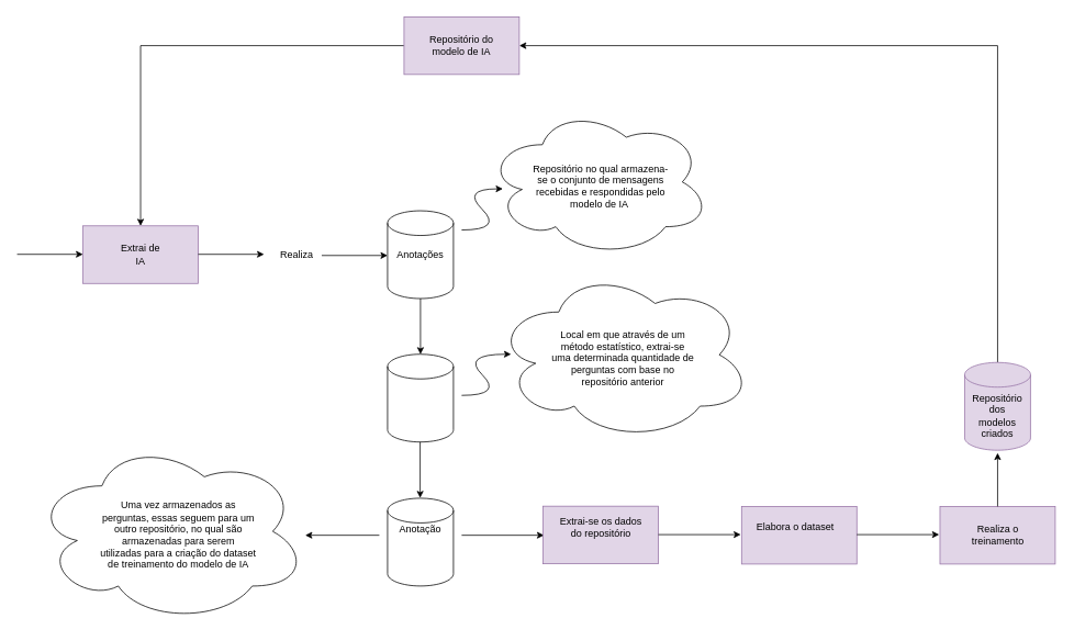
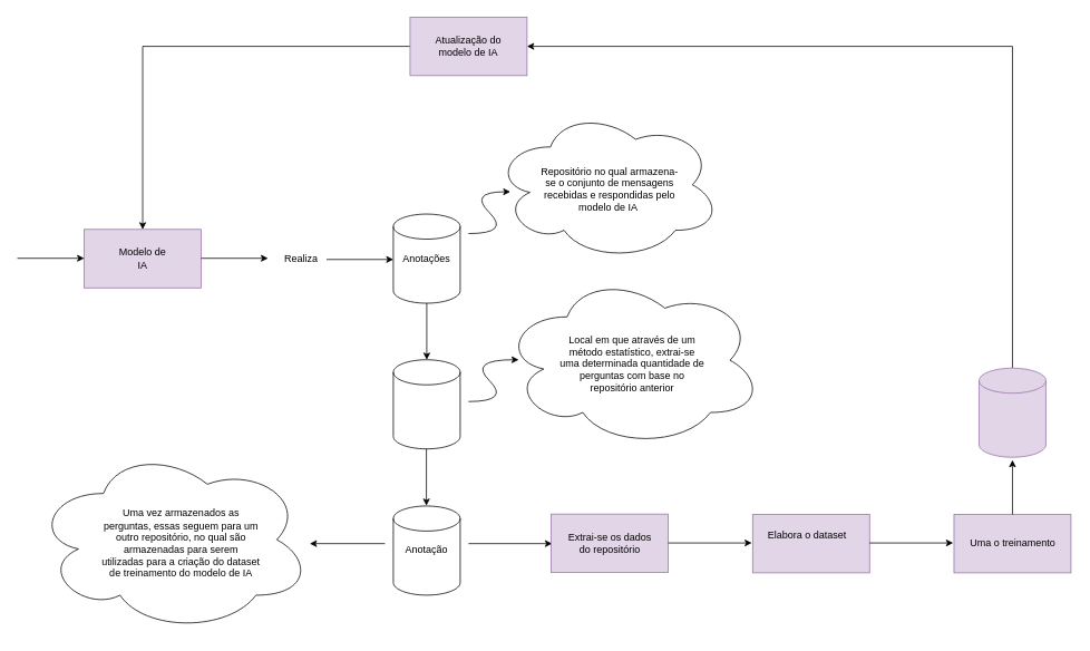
- <mxCell id="39" value="Repositório do modelo de IA" style="text;html=1;align=center;verticalAlign=middle;whiteSpace=wrap;rounded=0;" vertex="1" parent="1"><mxGeometry x="510" width="100" height="50" as="geometry" y="30" /></mxCell>
+ <mxCell id="39" value="Atualização do modelo de IA" style="text;html=1;align=center;verticalAlign=middle;whiteSpace=wrap;rounded=0;" vertex="1" parent="1"><mxGeometry x="510" width="100" height="50" as="geometry" y="30" /></mxCell>
- <mxCell id="4" value="Extrai de IA" style="text;html=1;align=center;verticalAlign=middle;whiteSpace=wrap;rounded=0;" vertex="1" parent="1"><mxGeometry x="140" y="294" width="60" height="30" as="geometry" /></mxCell>
+ <mxCell id="4" value="Modelo de IA" style="text;html=1;align=center;verticalAlign=middle;whiteSpace=wrap;rounded=0;" vertex="1" parent="1"><mxGeometry x="140" y="294" width="60" height="30" as="geometry" /></mxCell>
- <mxCell id="35" value="Repositório dos modelos criados" style="text;html=1;align=center;verticalAlign=middle;whiteSpace=wrap;rounded=0;" vertex="1" parent="1"><mxGeometry x="1181.01" y="490" width="60" height="30" as="geometry" /></mxCell>
- <mxCell id="26" value="Extrai-se os dados do repositório" style="text;html=1;align=center;verticalAlign=middle;whiteSpace=wrap;rounded=0;" vertex="1" parent="1"><mxGeometry x="674.5" y="621.69" width="108.99" height="35.93" as="geometry" /></mxCell>
+ <mxCell id="26" value="Extrai-se os dados do repositório" style="text;html=1;align=center;verticalAlign=middle;whiteSpace=wrap;rounded=0;" vertex="1" parent="1"><mxGeometry x="674.5" y="631.69" width="108.99" height="35.93" as="geometry" /></mxCell>
- <mxCell id="20" value="Anotação" style="text;html=1;align=center;verticalAlign=middle;whiteSpace=wrap;rounded=0;" vertex="1" parent="1"><mxGeometry x="480" y="628.33" width="60" height="30" as="geometry" /></mxCell>
+ <mxCell id="20" value="Anotação" style="text;html=1;align=center;verticalAlign=middle;whiteSpace=wrap;rounded=0;" vertex="1" parent="1"><mxGeometry x="480" y="643.33" width="60" height="30" as="geometry" /></mxCell>
- <mxCell id="32" value="Realiza o treinamento" style="text;html=1;align=center;verticalAlign=middle;whiteSpace=wrap;rounded=0;" vertex="1" parent="1"><mxGeometry x="1156.52" y="632.03" width="108.99" height="35.93" as="geometry" /></mxCell>
+ <mxCell id="32" value="Uma o treinamento" style="text;html=1;align=center;verticalAlign=middle;whiteSpace=wrap;rounded=0;" vertex="1" parent="1"><mxGeometry x="1156.52" y="632.03" width="108.99" height="35.93" as="geometry" /></mxCell>
